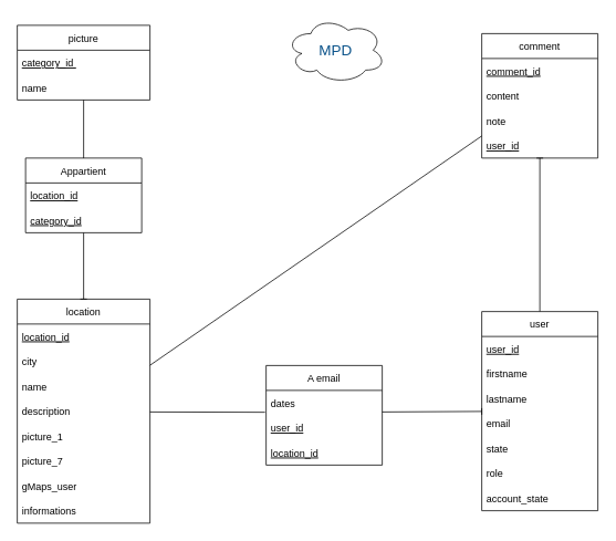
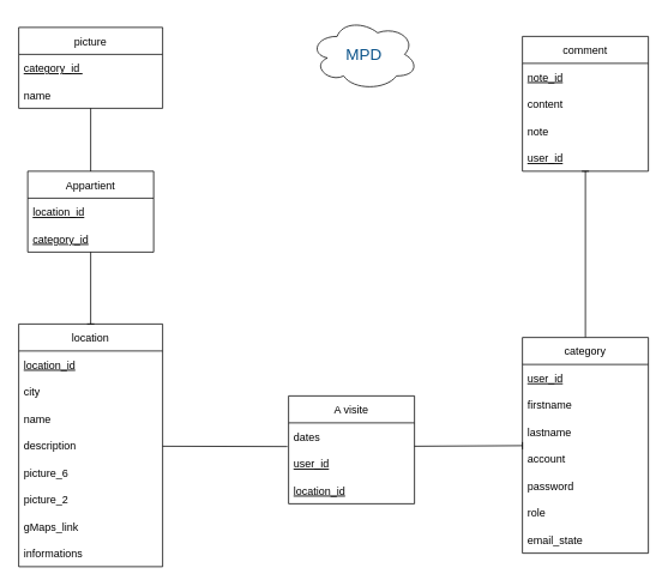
- <mxCell id="23" value="comment_id" style="text;strokeColor=none;fillColor=none;align=left;verticalAlign=middle;spacingLeft=4;spacingRight=4;overflow=hidden;points=[[0,0.5],[1,0.5]];portConstraint=eastwest;rotatable=0;fontStyle=4" parent="22" vertex="1"><mxGeometry y="30" width="140" height="30" as="geometry" /></mxCell>
+ <mxCell id="23" value="note_id" style="text;strokeColor=none;fillColor=none;align=left;verticalAlign=middle;spacingLeft=4;spacingRight=4;overflow=hidden;points=[[0,0.5],[1,0.5]];portConstraint=eastwest;rotatable=0;fontStyle=4" parent="22" vertex="1"><mxGeometry y="30" width="140" height="30" as="geometry" /></mxCell>
- <mxCell id="2" style="html=1;endArrow=none;endFill=0;" parent="1" source="3" target="22" edge="1"><mxGeometry relative="1" as="geometry" /></mxCell>
- <mxCell id="13" value="user" style="swimlane;fontStyle=0;childLayout=stackLayout;horizontal=1;startSize=30;horizontalStack=0;resizeParent=1;resizeParentMax=0;resizeLast=0;collapsible=1;marginBottom=0;" parent="1" vertex="1"><mxGeometry x="580" y="375" width="140" height="240" as="geometry" /></mxCell>
+ <mxCell id="13" value="category" style="swimlane;fontStyle=0;childLayout=stackLayout;horizontal=1;startSize=30;horizontalStack=0;resizeParent=1;resizeParentMax=0;resizeLast=0;collapsible=1;marginBottom=0;" parent="1" vertex="1"><mxGeometry x="580" y="375" width="140" height="240" as="geometry" /></mxCell>
- <mxCell id="32" value="A email" style="swimlane;fontStyle=0;childLayout=stackLayout;horizontal=1;startSize=30;horizontalStack=0;resizeParent=1;resizeParentMax=0;resizeLast=0;collapsible=1;marginBottom=0;" vertex="1" parent="1"><mxGeometry x="320" y="440" width="140" height="120" as="geometry" /></mxCell>
+ <mxCell id="32" value="A visite" style="swimlane;fontStyle=0;childLayout=stackLayout;horizontal=1;startSize=30;horizontalStack=0;resizeParent=1;resizeParentMax=0;resizeLast=0;collapsible=1;marginBottom=0;" vertex="1" parent="1"><mxGeometry x="320" y="440" width="140" height="120" as="geometry" /></mxCell>
- <mxCell id="17" value="email" style="text;strokeColor=none;fillColor=none;align=left;verticalAlign=middle;spacingLeft=4;spacingRight=4;overflow=hidden;points=[[0,0.5],[1,0.5]];portConstraint=eastwest;rotatable=0;" parent="13" vertex="1"><mxGeometry y="120" width="140" height="30" as="geometry" /></mxCell>
+ <mxCell id="17" value="account" style="text;strokeColor=none;fillColor=none;align=left;verticalAlign=middle;spacingLeft=4;spacingRight=4;overflow=hidden;points=[[0,0.5],[1,0.5]];portConstraint=eastwest;rotatable=0;" parent="13" vertex="1"><mxGeometry y="120" width="140" height="30" as="geometry" /></mxCell>
- <mxCell id="8" value="picture_1" style="text;strokeColor=none;fillColor=none;align=left;verticalAlign=middle;spacingLeft=4;spacingRight=4;overflow=hidden;points=[[0,0.5],[1,0.5]];portConstraint=eastwest;rotatable=0;" parent="3" vertex="1"><mxGeometry y="150" width="160" height="30" as="geometry" /></mxCell>
+ <mxCell id="8" value="picture_6" style="text;strokeColor=none;fillColor=none;align=left;verticalAlign=middle;spacingLeft=4;spacingRight=4;overflow=hidden;points=[[0,0.5],[1,0.5]];portConstraint=eastwest;rotatable=0;" parent="3" vertex="1"><mxGeometry y="150" width="160" height="30" as="geometry" /></mxCell>
- <mxCell id="18" value="state" style="text;strokeColor=none;fillColor=none;align=left;verticalAlign=middle;spacingLeft=4;spacingRight=4;overflow=hidden;points=[[0,0.5],[1,0.5]];portConstraint=eastwest;rotatable=0;" parent="13" vertex="1"><mxGeometry y="150" width="140" height="30" as="geometry" /></mxCell>
+ <mxCell id="18" value="password" style="text;strokeColor=none;fillColor=none;align=left;verticalAlign=middle;spacingLeft=4;spacingRight=4;overflow=hidden;points=[[0,0.5],[1,0.5]];portConstraint=eastwest;rotatable=0;" parent="13" vertex="1"><mxGeometry y="150" width="140" height="30" as="geometry" /></mxCell>
- <mxCell id="9" value="picture_7" style="text;strokeColor=none;fillColor=none;align=left;verticalAlign=middle;spacingLeft=4;spacingRight=4;overflow=hidden;points=[[0,0.5],[1,0.5]];portConstraint=eastwest;rotatable=0;" parent="3" vertex="1"><mxGeometry y="180" width="160" height="30" as="geometry" /></mxCell>
+ <mxCell id="9" value="picture_2" style="text;strokeColor=none;fillColor=none;align=left;verticalAlign=middle;spacingLeft=4;spacingRight=4;overflow=hidden;points=[[0,0.5],[1,0.5]];portConstraint=eastwest;rotatable=0;" parent="3" vertex="1"><mxGeometry y="180" width="160" height="30" as="geometry" /></mxCell>
- <mxCell id="10" value="gMaps_user" style="text;strokeColor=none;fillColor=none;align=left;verticalAlign=middle;spacingLeft=4;spacingRight=4;overflow=hidden;points=[[0,0.5],[1,0.5]];portConstraint=eastwest;rotatable=0;" parent="3" vertex="1"><mxGeometry y="210" width="160" height="30" as="geometry" /></mxCell>
+ <mxCell id="10" value="gMaps_link" style="text;strokeColor=none;fillColor=none;align=left;verticalAlign=middle;spacingLeft=4;spacingRight=4;overflow=hidden;points=[[0,0.5],[1,0.5]];portConstraint=eastwest;rotatable=0;" parent="3" vertex="1"><mxGeometry y="210" width="160" height="30" as="geometry" /></mxCell>
- <mxCell id="20" value="account_state" style="text;strokeColor=none;fillColor=none;align=left;verticalAlign=middle;spacingLeft=4;spacingRight=4;overflow=hidden;points=[[0,0.5],[1,0.5]];portConstraint=eastwest;rotatable=0;" parent="13" vertex="1"><mxGeometry y="210" width="140" height="30" as="geometry" /></mxCell>
+ <mxCell id="20" value="email_state" style="text;strokeColor=none;fillColor=none;align=left;verticalAlign=middle;spacingLeft=4;spacingRight=4;overflow=hidden;points=[[0,0.5],[1,0.5]];portConstraint=eastwest;rotatable=0;" parent="13" vertex="1"><mxGeometry y="210" width="140" height="30" as="geometry" /></mxCell>
